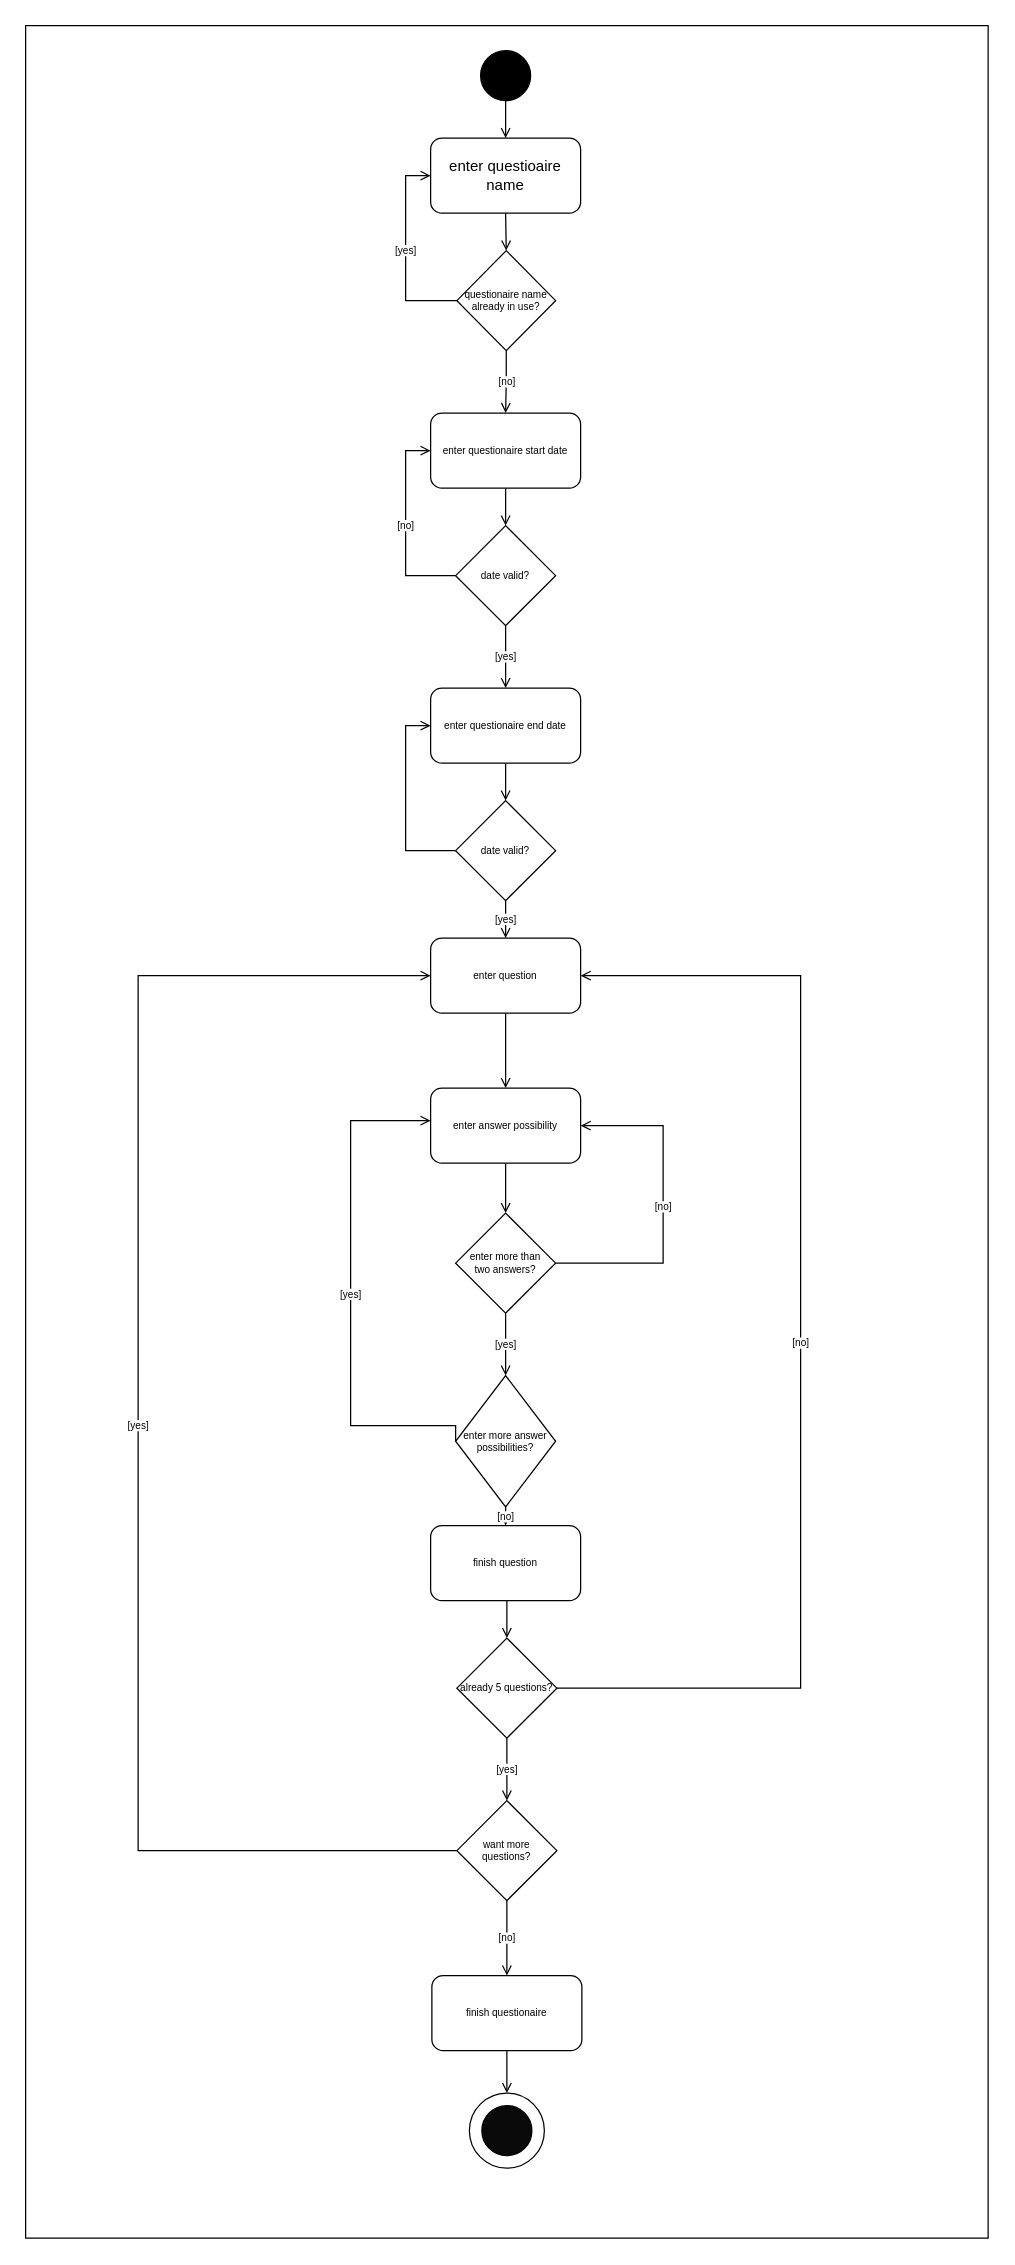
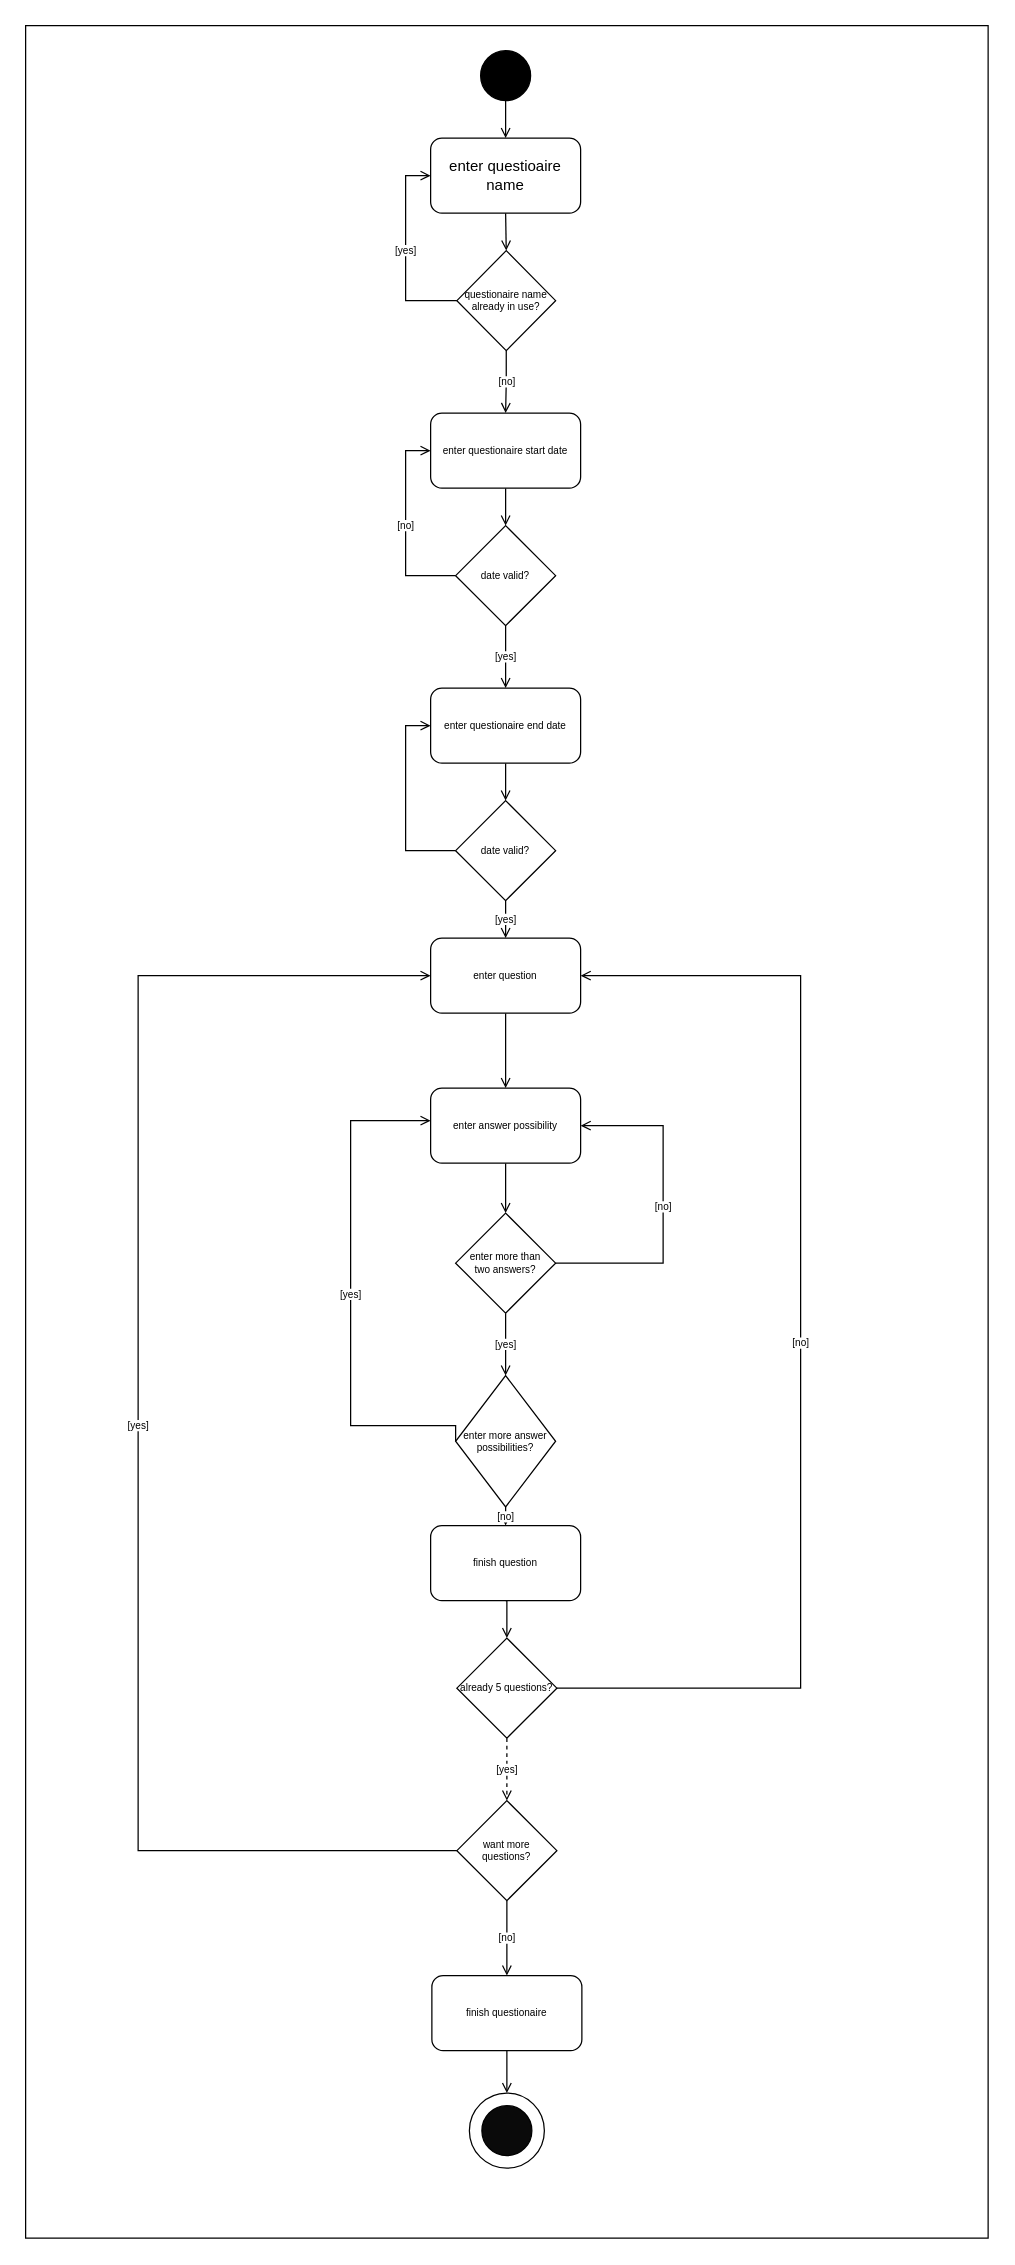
- <mxCell id="33" value="[yes]" style="edgeStyle=orthogonalEdgeStyle;rounded=0;orthogonalLoop=1;jettySize=auto;html=1;exitX=0.5;exitY=1;exitDx=0;exitDy=0;entryX=0.5;entryY=0;entryDx=0;entryDy=0;fontSize=8;startArrow=none;startFill=0;endArrow=open;endFill=0;" edge="1" parent="1" source="34" target="37"><mxGeometry relative="1" as="geometry" /></mxCell>
+ <mxCell id="33" value="[yes]" style="edgeStyle=orthogonalEdgeStyle;rounded=0;orthogonalLoop=1;jettySize=auto;html=1;exitX=0.5;exitY=1;exitDx=0;exitDy=0;entryX=0.5;entryY=0;entryDx=0;entryDy=0;fontSize=8;startArrow=none;startFill=0;endArrow=open;endFill=0;dashed=1;" edge="1" parent="1" source="34" target="37"><mxGeometry relative="1" as="geometry" /></mxCell>
